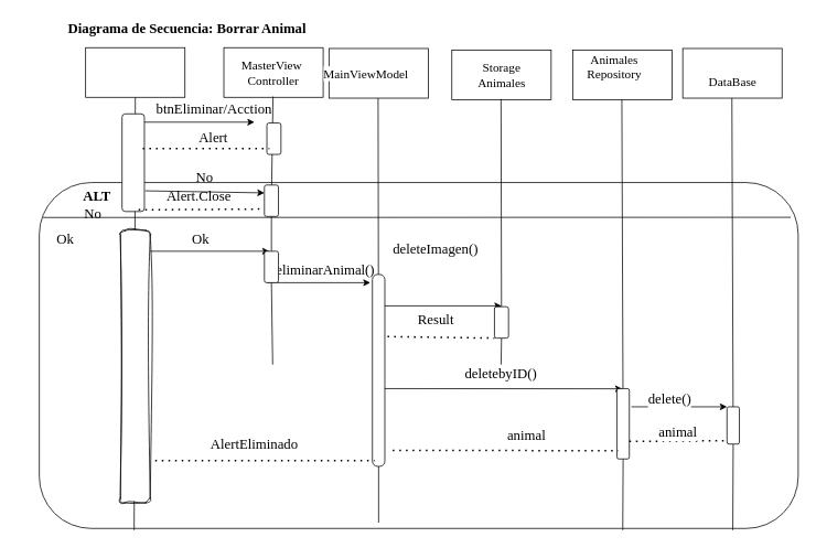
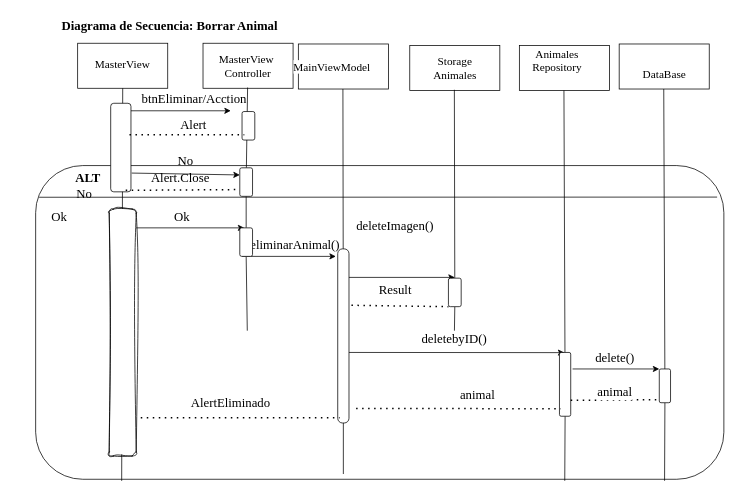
+ <mxCell id="6" value="MasterView" style="text;html=1;strokeColor=none;fillColor=none;align=center;verticalAlign=middle;whiteSpace=wrap;rounded=0;fontSize=15;fontFamily=Architects Daughter;shadow=0;labelBackgroundColor=default;" vertex="1" parent="1"><mxGeometry x="133" y="69" width="60" height="30" as="geometry" /></mxCell>
- <mxCell id="46" value="delete()" style="text;html=1;strokeColor=none;fillColor=none;align=center;verticalAlign=middle;whiteSpace=wrap;rounded=0;fontSize=17;fontFamily=Architects Daughter;shadow=0;labelBackgroundColor=default;" vertex="1" parent="1"><mxGeometry x="779.45" y="467" width="60" height="30" as="geometry" /></mxCell>
+ <mxCell id="46" value="delete()" style="text;html=1;strokeColor=none;fillColor=none;align=center;verticalAlign=middle;whiteSpace=wrap;rounded=0;fontSize=17;fontFamily=Architects Daughter;shadow=0;labelBackgroundColor=default;" vertex="1" parent="1"><mxGeometry x="789.45" y="462" width="60" height="30" as="geometry" /></mxCell>
